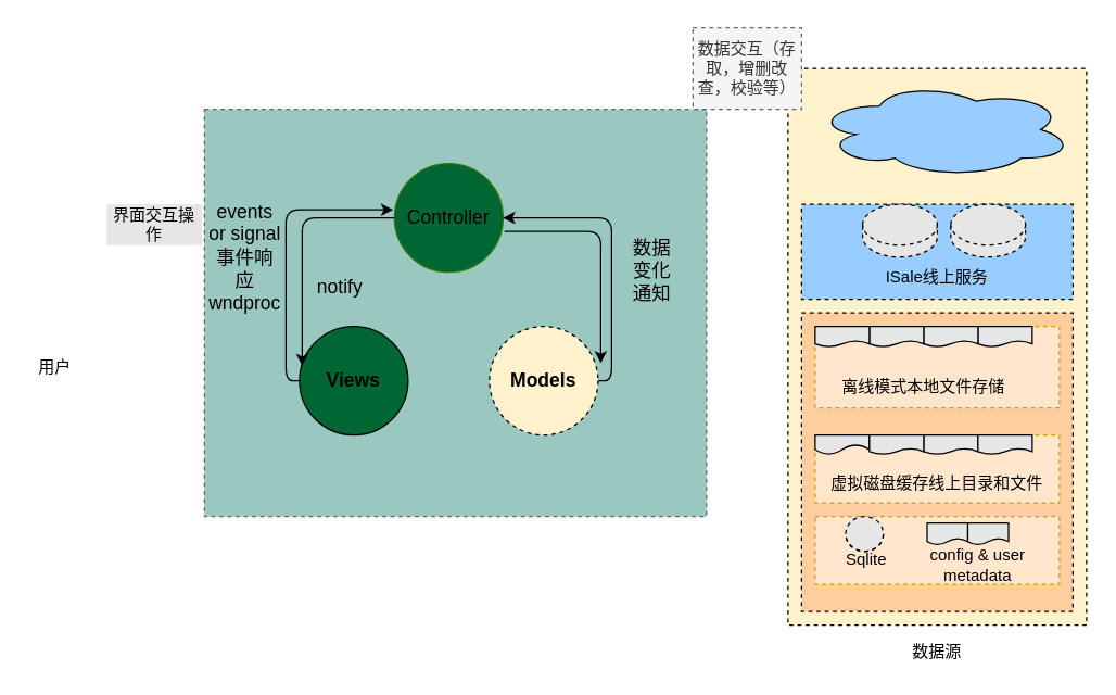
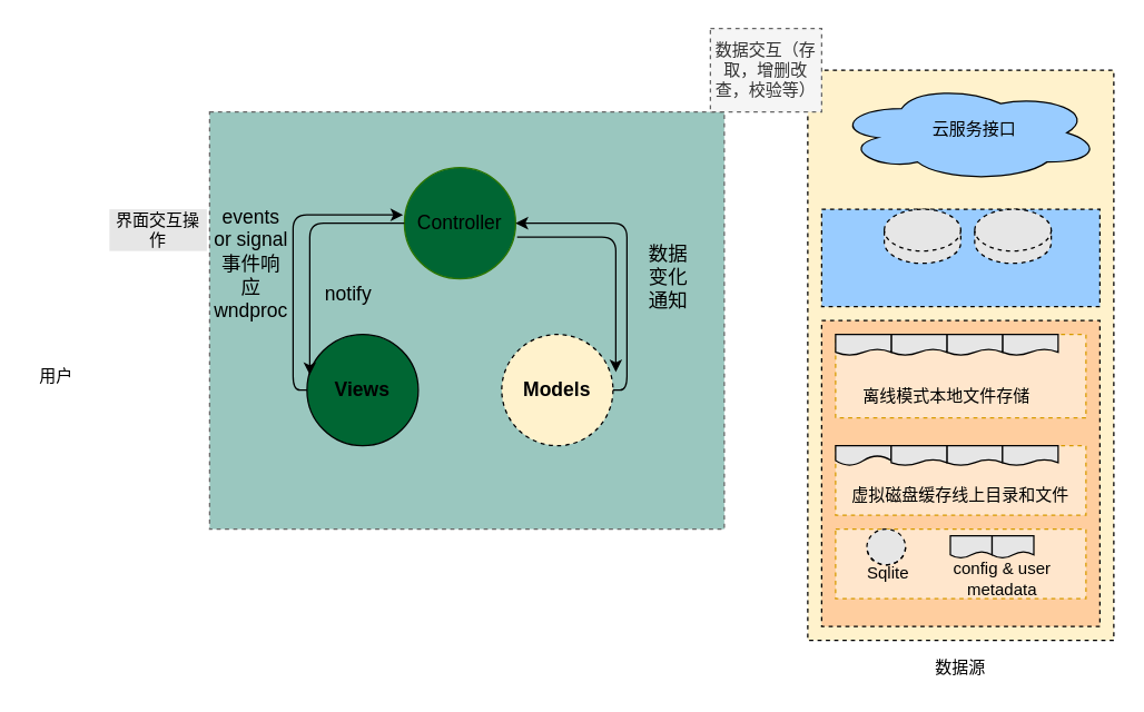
+ <mxCell id="39" value="&lt;div&gt;云服务接口&lt;br&gt;&lt;/div&gt;&lt;div&gt;&lt;br&gt;&lt;/div&gt;" style="text;html=1;strokeColor=none;fillColor=none;align=center;verticalAlign=middle;whiteSpace=wrap;rounded=0;" vertex="1" parent="37"><mxGeometry x="60" y="30" width="80" height="20" as="geometry" /></mxCell>
- <mxCell id="26" value="ISale线上服务" style="text;html=1;strokeColor=none;fillColor=none;align=center;verticalAlign=middle;whiteSpace=wrap;rounded=0;dashed=1;" vertex="1" parent="23"><mxGeometry x="50" y="46.667" width="100" height="15.556" as="geometry" /></mxCell>
